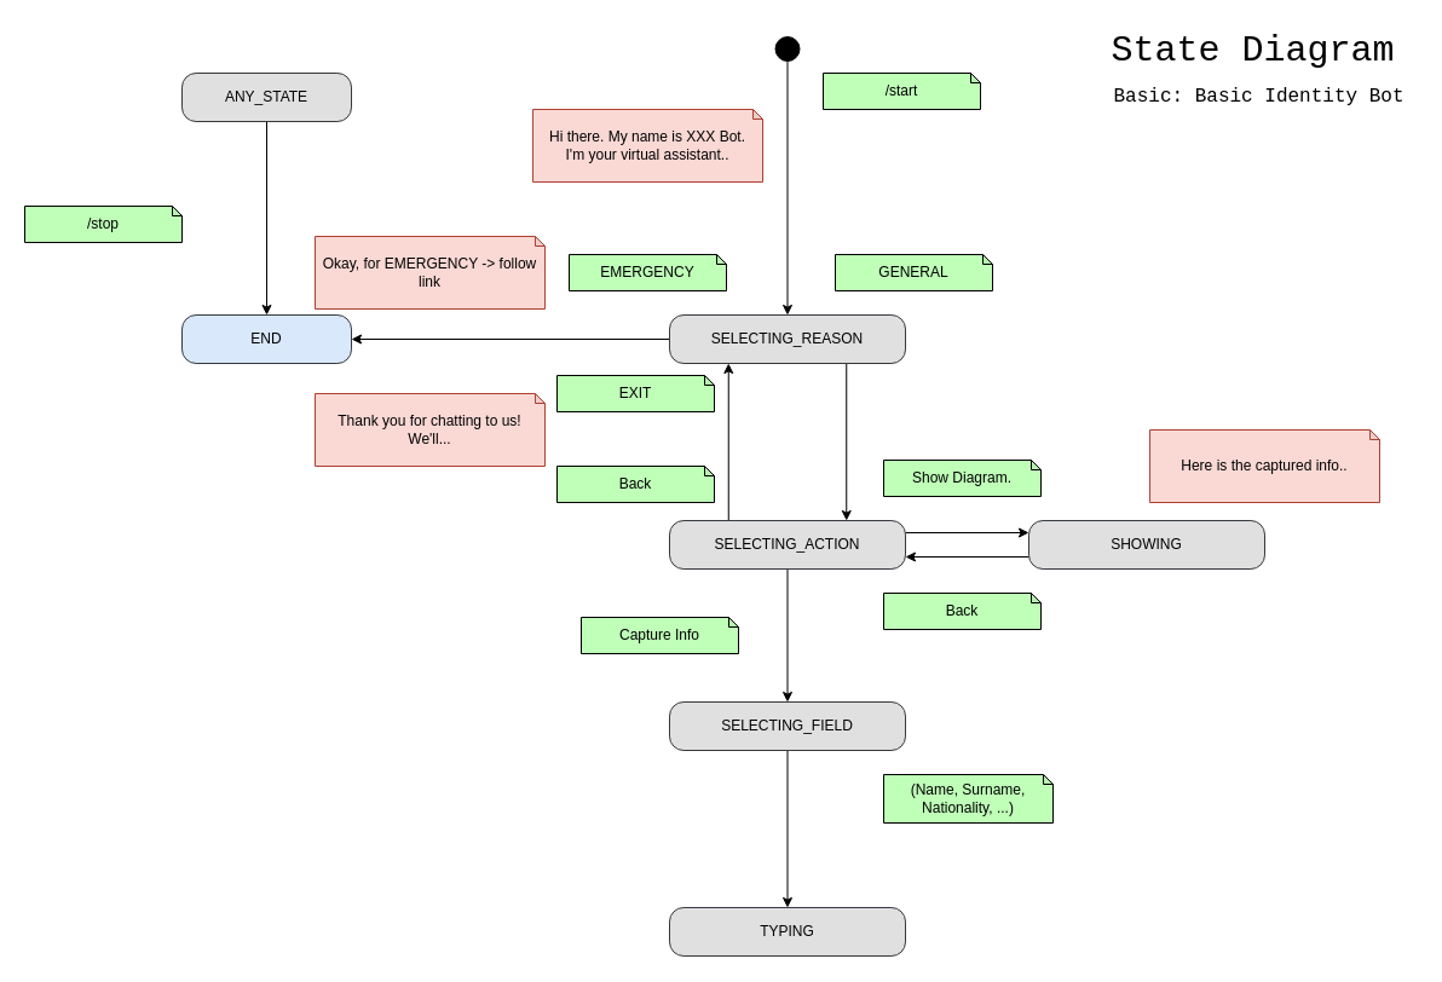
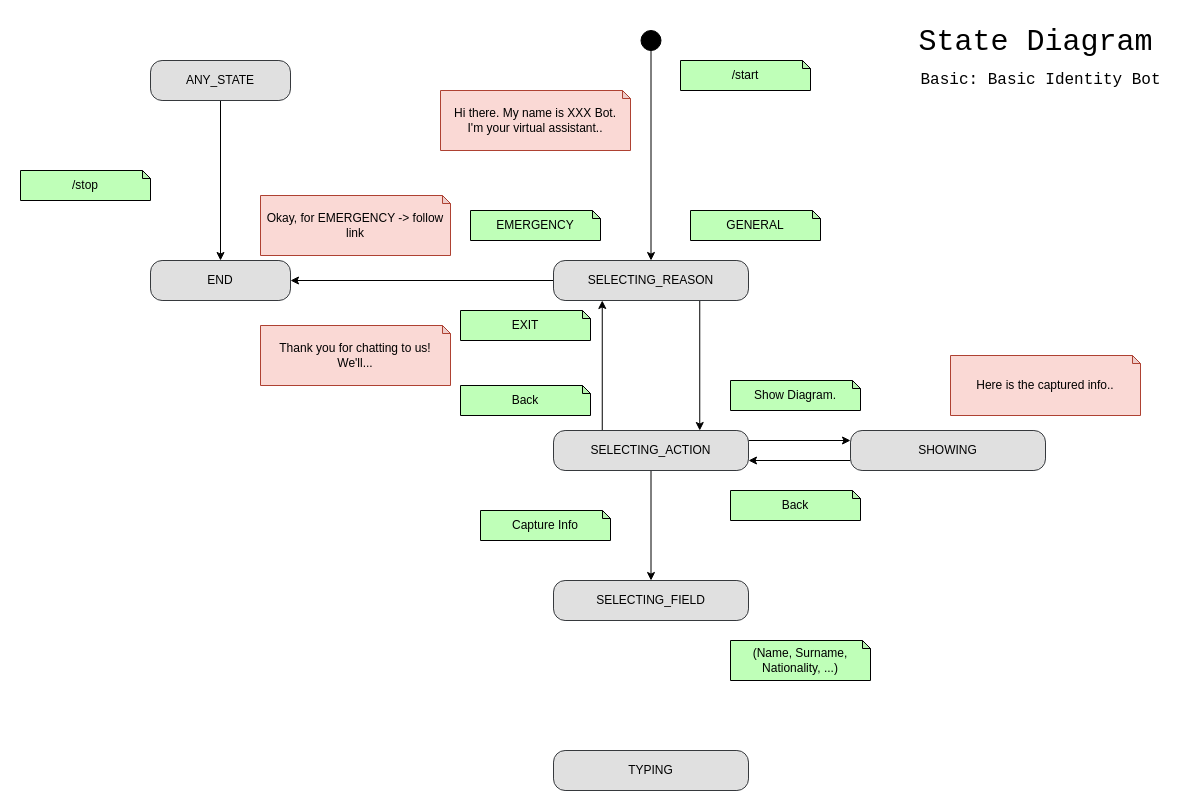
- <mxCell id="11" value="END" style="rounded=1;whiteSpace=wrap;html=1;fillColor=#dae8fc;strokeColor=#36393d;arcSize=29;" parent="1" vertex="1"><mxGeometry x="150" y="260" width="140" height="40" as="geometry" /></mxCell>
+ <mxCell id="11" value="END" style="rounded=1;whiteSpace=wrap;html=1;fillColor=#E0E0E0;strokeColor=#36393d;arcSize=29;" parent="1" vertex="1"><mxGeometry x="150" y="260" width="140" height="40" as="geometry" /></mxCell>
- <mxCell id="28" style="edgeStyle=orthogonalEdgeStyle;rounded=0;orthogonalLoop=1;jettySize=auto;html=1;exitX=0.5;exitY=1;exitDx=0;exitDy=0;" parent="1" source="29" target="32" edge="1"><mxGeometry relative="1" as="geometry" /></mxCell>
